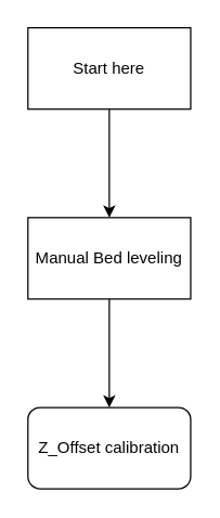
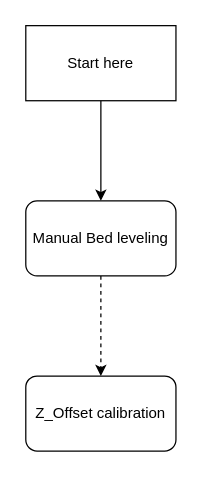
- <mxCell id="5" value="Manual Bed leveling" style="whiteSpace=wrap;html=1;rounded=0;" vertex="1" parent="1"><mxGeometry x="20" y="160" width="120" height="60" as="geometry" /></mxCell>
+ <mxCell id="5" value="Manual Bed leveling" style="whiteSpace=wrap;html=1;rounded=1;" vertex="1" parent="1"><mxGeometry x="20" y="160" width="120" height="60" as="geometry" /></mxCell>
- <mxCell id="4" value="" style="edgeStyle=orthogonalEdgeStyle;rounded=0;orthogonalLoop=1;jettySize=auto;html=1;" edge="1" parent="1" source="5" target="6"><mxGeometry relative="1" as="geometry" /></mxCell>
+ <mxCell id="4" value="" style="edgeStyle=orthogonalEdgeStyle;rounded=0;orthogonalLoop=1;jettySize=auto;html=1;dashed=1;" edge="1" parent="1" source="5" target="6"><mxGeometry relative="1" as="geometry" /></mxCell>
